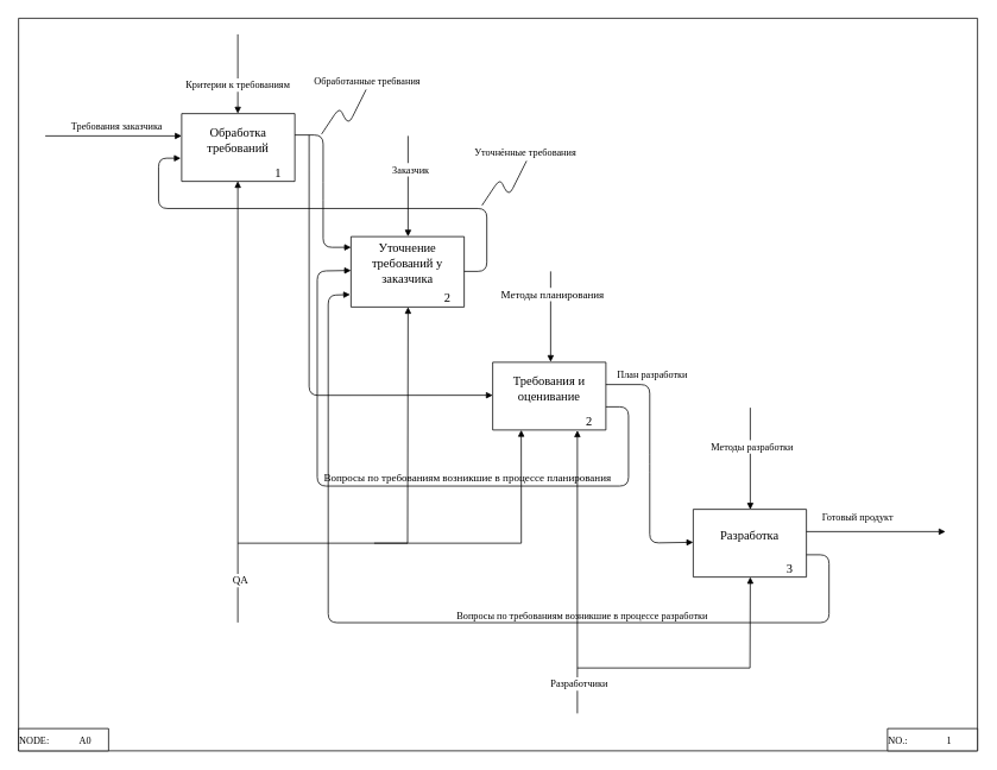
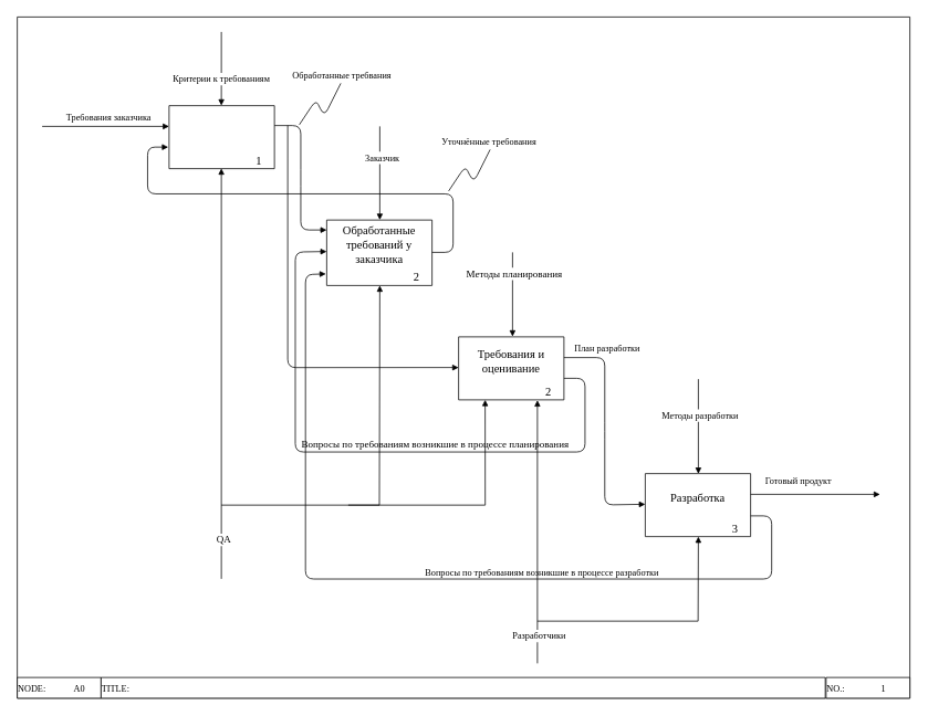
- <mxCell id="6" value="&lt;font style=&quot;font-size:14px;font-family:Calibri;color:#000000;direction:ltr;letter-spacing:0px;line-height:120%;opacity:1&quot;&gt;Обработка требований&lt;/font&gt;&lt;font style=&quot;font-size:14px;font-family:Calibri;color:#000000;direction:ltr;letter-spacing:0px;line-height:120%;opacity:1&quot;&gt;&lt;br/&gt;&lt;/font&gt;" style="verticalAlign=middle;align=center;vsdxID=94;fillColor=none;gradientColor=none;strokeColor=none;labelBackgroundColor=none;rounded=0;html=1;whiteSpace=wrap;" parent="2" vertex="1"><mxGeometry width="127" height="59" as="geometry" /></mxCell>
- <mxCell id="34" value="&lt;p style=&quot;align:center;margin-left:0;margin-right:0;margin-top:0px;margin-bottom:0px;text-indent:0;valign:middle;direction:ltr;&quot;&gt;&lt;font style=&quot;font-size:14px;font-family:Calibri;color:#000000;direction:ltr;letter-spacing:0px;line-height:120%;opacity:1&quot;&gt;Уточнение требований&lt;/font&gt;&lt;font style=&quot;font-size:14px;font-family:Themed;color:#000000;direction:ltr;letter-spacing:0px;line-height:120%;opacity:1&quot;&gt; у заказчика&lt;br/&gt;&lt;/font&gt;&lt;/p&gt;" style="verticalAlign=middle;align=center;vsdxID=129;fillColor=none;gradientColor=none;strokeColor=none;labelBackgroundColor=none;rounded=0;html=1;whiteSpace=wrap;" parent="30" vertex="1"><mxGeometry width="127" height="62" as="geometry" /></mxCell>
+ <mxCell id="34" value="&lt;p style=&quot;align:center;margin-left:0;margin-right:0;margin-top:0px;margin-bottom:0px;text-indent:0;valign:middle;direction:ltr;&quot;&gt;&lt;font style=&quot;font-size:14px;font-family:Calibri;color:#000000;direction:ltr;letter-spacing:0px;line-height:120%;opacity:1&quot;&gt;Обработанные требований&lt;/font&gt;&lt;font style=&quot;font-size:14px;font-family:Themed;color:#000000;direction:ltr;letter-spacing:0px;line-height:120%;opacity:1&quot;&gt; у заказчика&lt;br/&gt;&lt;/font&gt;&lt;/p&gt;" style="verticalAlign=middle;align=center;vsdxID=129;fillColor=none;gradientColor=none;strokeColor=none;labelBackgroundColor=none;rounded=0;html=1;whiteSpace=wrap;" parent="30" vertex="1"><mxGeometry width="127" height="62" as="geometry" /></mxCell>
+ <mxCell id="23" value="&lt;p style=&quot;align:left;margin-left:0;margin-right:0;margin-top:0px;margin-bottom:0px;text-indent:0;valign:middle;direction:ltr;&quot;&gt;&lt;font style=&quot;font-size:11px;font-family:Calibri;color:#000000;direction:ltr;letter-spacing:0px;line-height:120%;opacity:1&quot;&gt;TITLE:&lt;br/&gt;&lt;/font&gt;&lt;/p&gt;" style="verticalAlign=middle;align=left;vsdxID=111;fillColor=#FFFFFF;gradientColor=none;shape=stencil(nZBLDoAgDERP0z3SIyjew0SURgSD+Lu9kMZoXLhwN9O+tukAlrNpJg1SzDH4QW/URgNYgZTkjA4UkwJUgGXng+6DX1zLfmoymdXo17xh5zmRJ6Q42BWCfc2oJfdAr+Yv+AP9Cb7OJ3H/2JG1HNGz/84klThPVCc=);strokeColor=#000000;spacingTop=-1;spacingBottom=-1;spacingLeft=-1;spacingRight=-1;labelBackgroundColor=none;rounded=0;html=1;whiteSpace=wrap;" parent="17" vertex="1"><mxGeometry x="101" y="797" width="873" height="25" as="geometry" /></mxCell>
